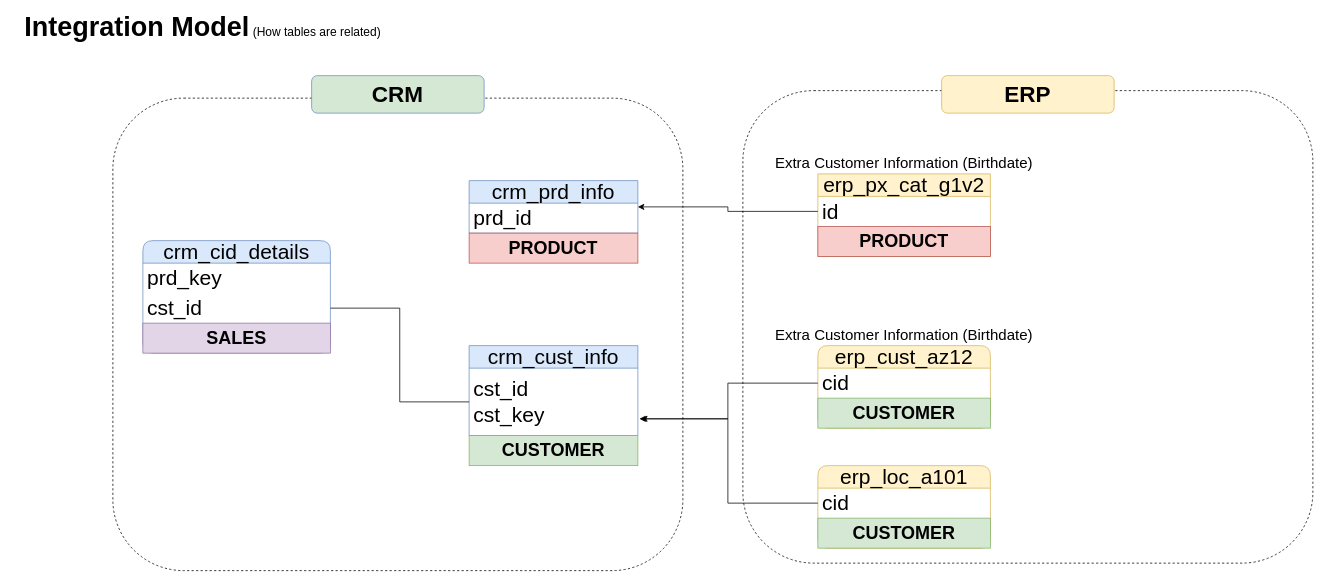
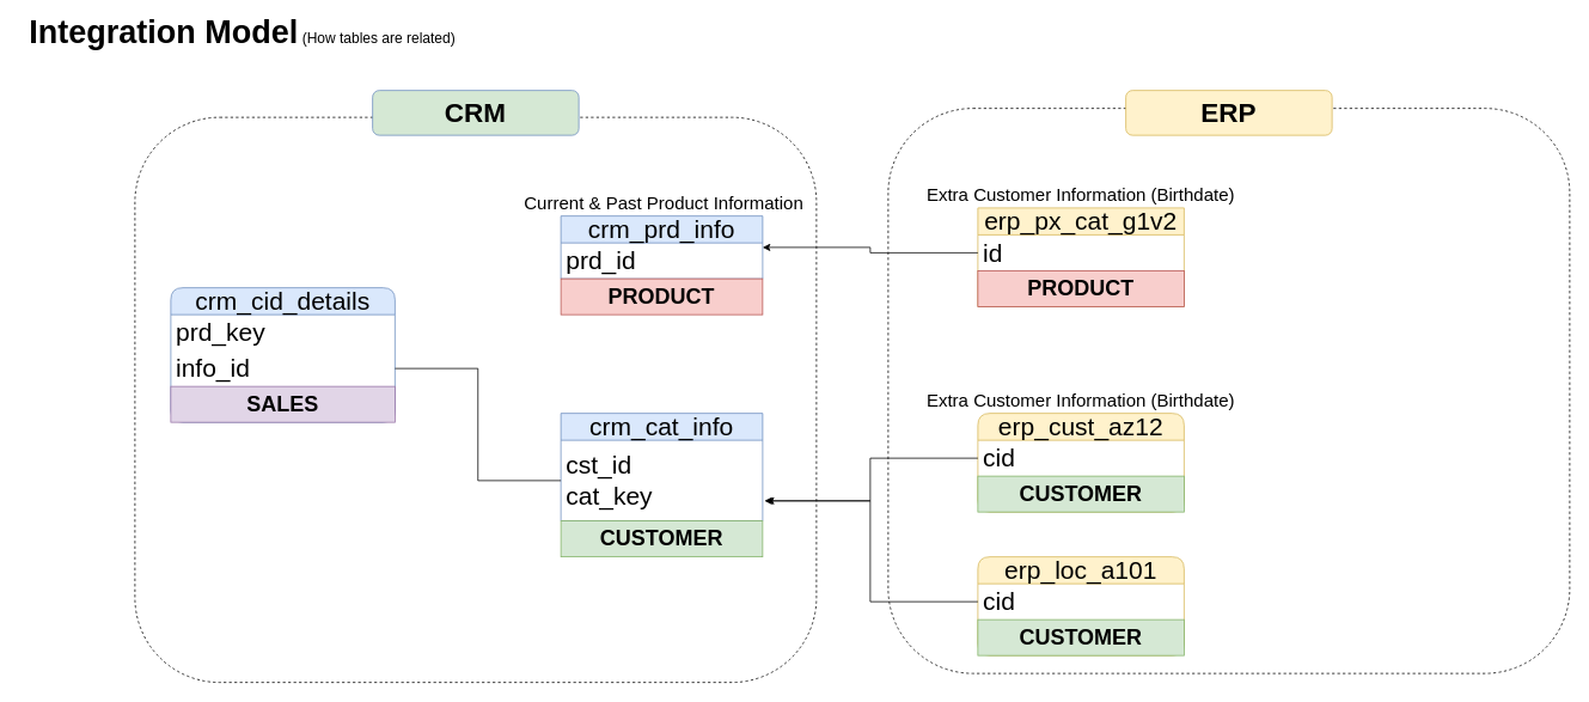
+ <mxCell id="8" value="&lt;font style=&quot;font-size: 20px;&quot;&gt;Current &amp;amp; Past Product Information&lt;/font&gt;" style="text;html=1;align=center;verticalAlign=middle;whiteSpace=wrap;rounded=0;" parent="1" vertex="1"><mxGeometry x="570" y="210" width="340" height="30" as="geometry" /></mxCell>
- <mxCell id="12" value="cst_id" style="text;strokeColor=none;fillColor=none;align=left;verticalAlign=middle;spacingLeft=4;spacingRight=4;overflow=hidden;points=[[0,0.5],[1,0.5]];portConstraint=eastwest;rotatable=0;whiteSpace=wrap;html=1;fontFamily=Helvetica;fontSize=28;fontColor=default;rounded=1;" parent="10" vertex="1"><mxGeometry y="70" width="250" height="40" as="geometry" /></mxCell>
+ <mxCell id="12" value="info_id" style="text;strokeColor=none;fillColor=none;align=left;verticalAlign=middle;spacingLeft=4;spacingRight=4;overflow=hidden;points=[[0,0.5],[1,0.5]];portConstraint=eastwest;rotatable=0;whiteSpace=wrap;html=1;fontFamily=Helvetica;fontSize=28;fontColor=default;rounded=1;" parent="10" vertex="1"><mxGeometry y="70" width="250" height="40" as="geometry" /></mxCell>
- <mxCell id="4" value="crm_cust_info" style="swimlane;fontStyle=0;childLayout=stackLayout;horizontal=1;startSize=30;horizontalStack=0;resizeParent=1;resizeParentMax=0;resizeLast=0;collapsible=1;marginBottom=0;whiteSpace=wrap;html=1;fillColor=#dae8fc;strokeColor=#6c8ebf;rounded=0;fontSize=28;arcSize=12;swimlaneLine=1;" parent="1" vertex="1"><mxGeometry x="625" y="460" width="225" height="120" as="geometry" /></mxCell>
+ <mxCell id="4" value="crm_cat_info" style="swimlane;fontStyle=0;childLayout=stackLayout;horizontal=1;startSize=30;horizontalStack=0;resizeParent=1;resizeParentMax=0;resizeLast=0;collapsible=1;marginBottom=0;whiteSpace=wrap;html=1;fillColor=#dae8fc;strokeColor=#6c8ebf;rounded=0;fontSize=28;arcSize=12;swimlaneLine=1;" parent="1" vertex="1"><mxGeometry x="625" y="460" width="225" height="120" as="geometry" /></mxCell>
- <mxCell id="6" value="cst_id&lt;div&gt;cst_key&lt;/div&gt;" style="text;strokeColor=none;fillColor=none;align=left;verticalAlign=middle;spacingLeft=4;spacingRight=4;overflow=hidden;points=[[0,0.5],[1,0.5]];portConstraint=eastwest;rotatable=0;whiteSpace=wrap;html=1;fontSize=28;" parent="1" vertex="1"><mxGeometry x="625" y="490" width="225" height="90" as="geometry" /></mxCell>
+ <mxCell id="6" value="cst_id&lt;div&gt;cat_key&lt;/div&gt;" style="text;strokeColor=none;fillColor=none;align=left;verticalAlign=middle;spacingLeft=4;spacingRight=4;overflow=hidden;points=[[0,0.5],[1,0.5]];portConstraint=eastwest;rotatable=0;whiteSpace=wrap;html=1;fontSize=28;" parent="1" vertex="1"><mxGeometry x="625" y="490" width="225" height="90" as="geometry" /></mxCell>
